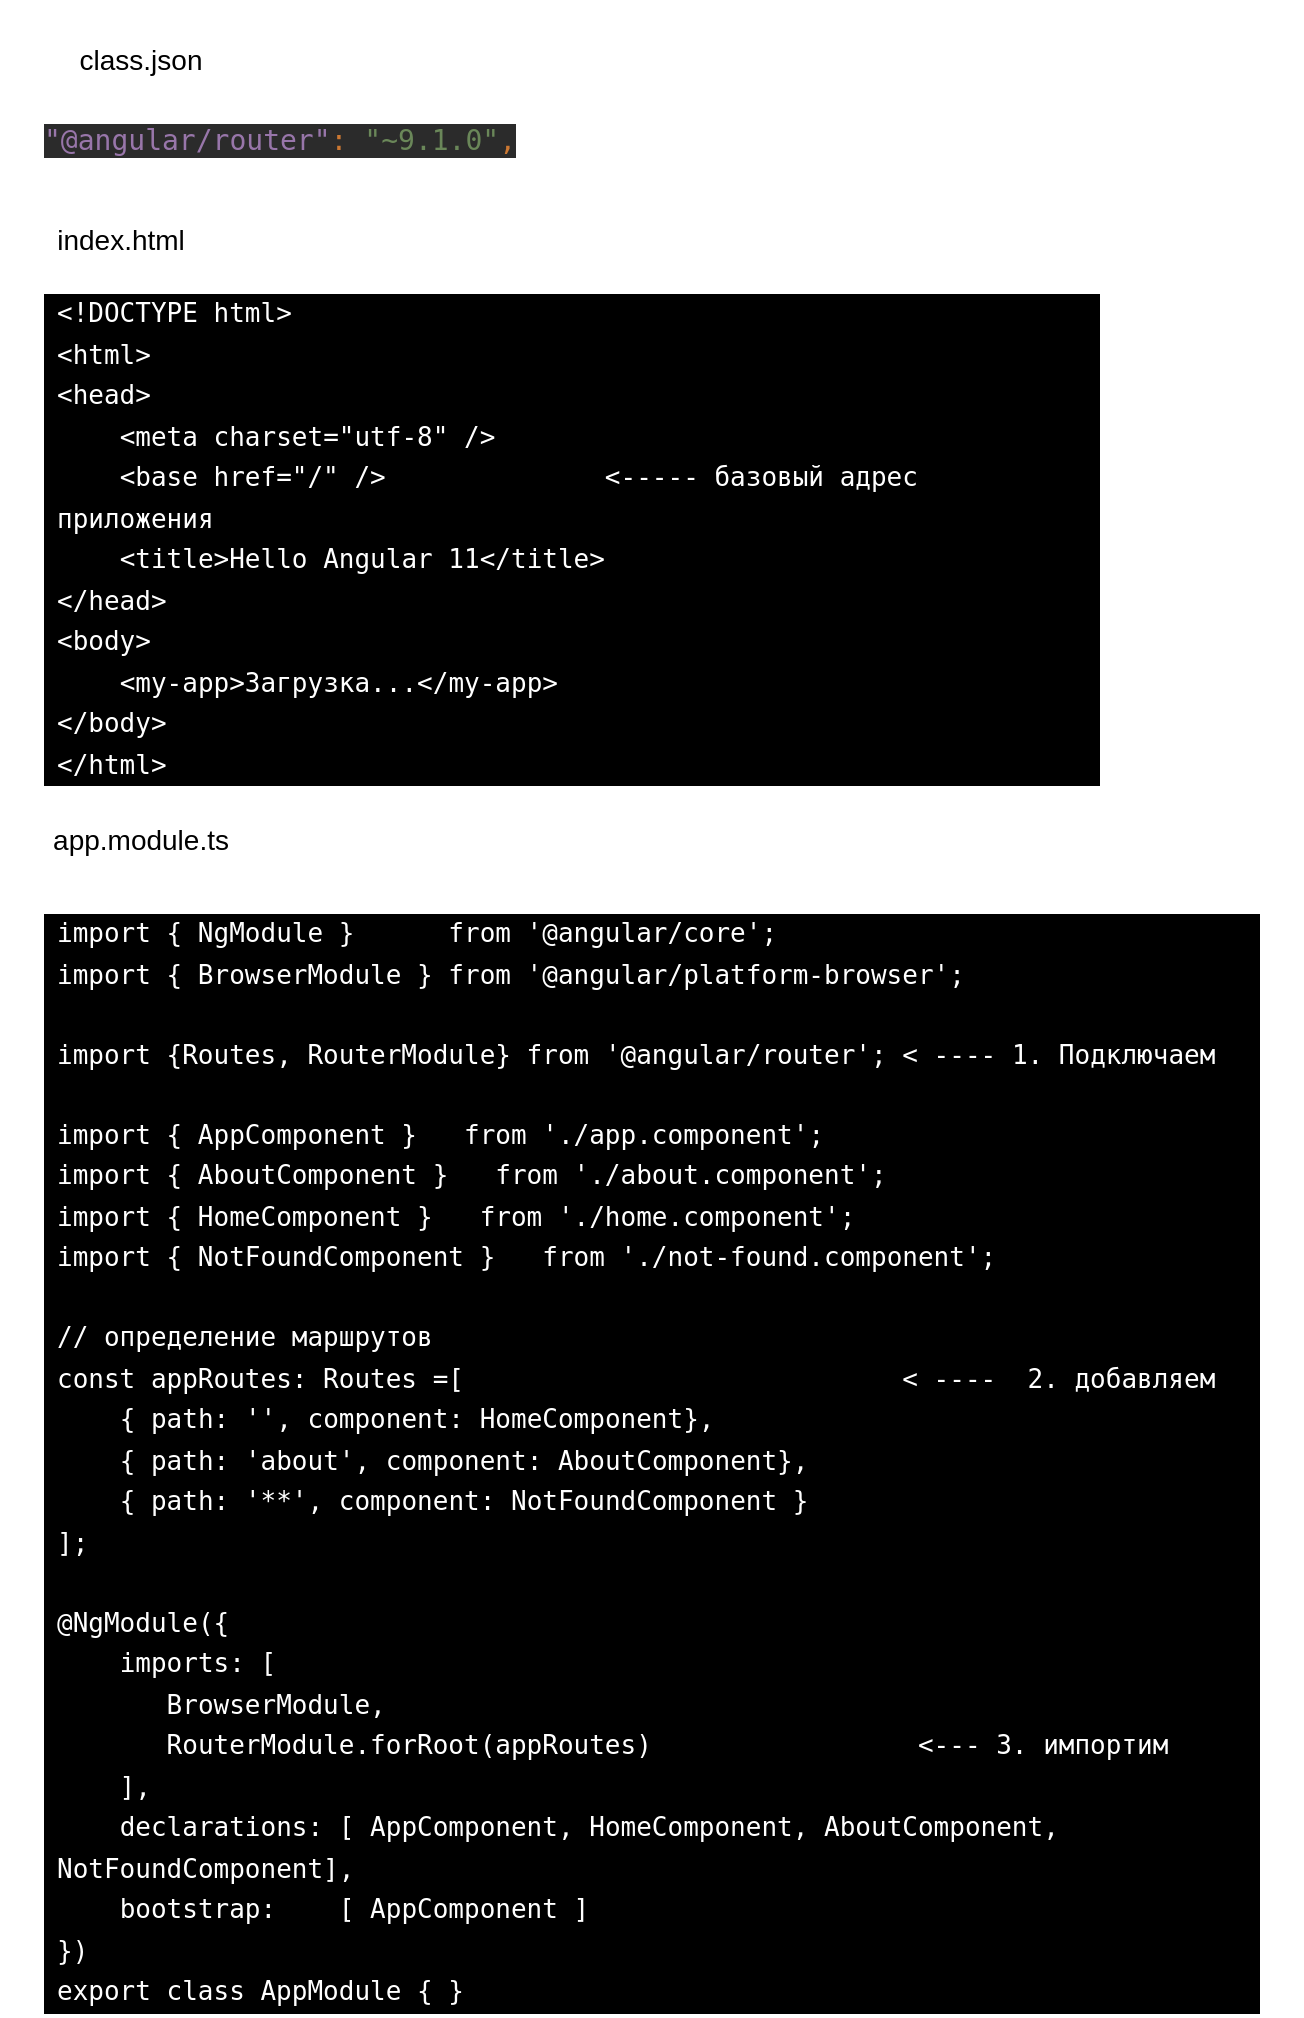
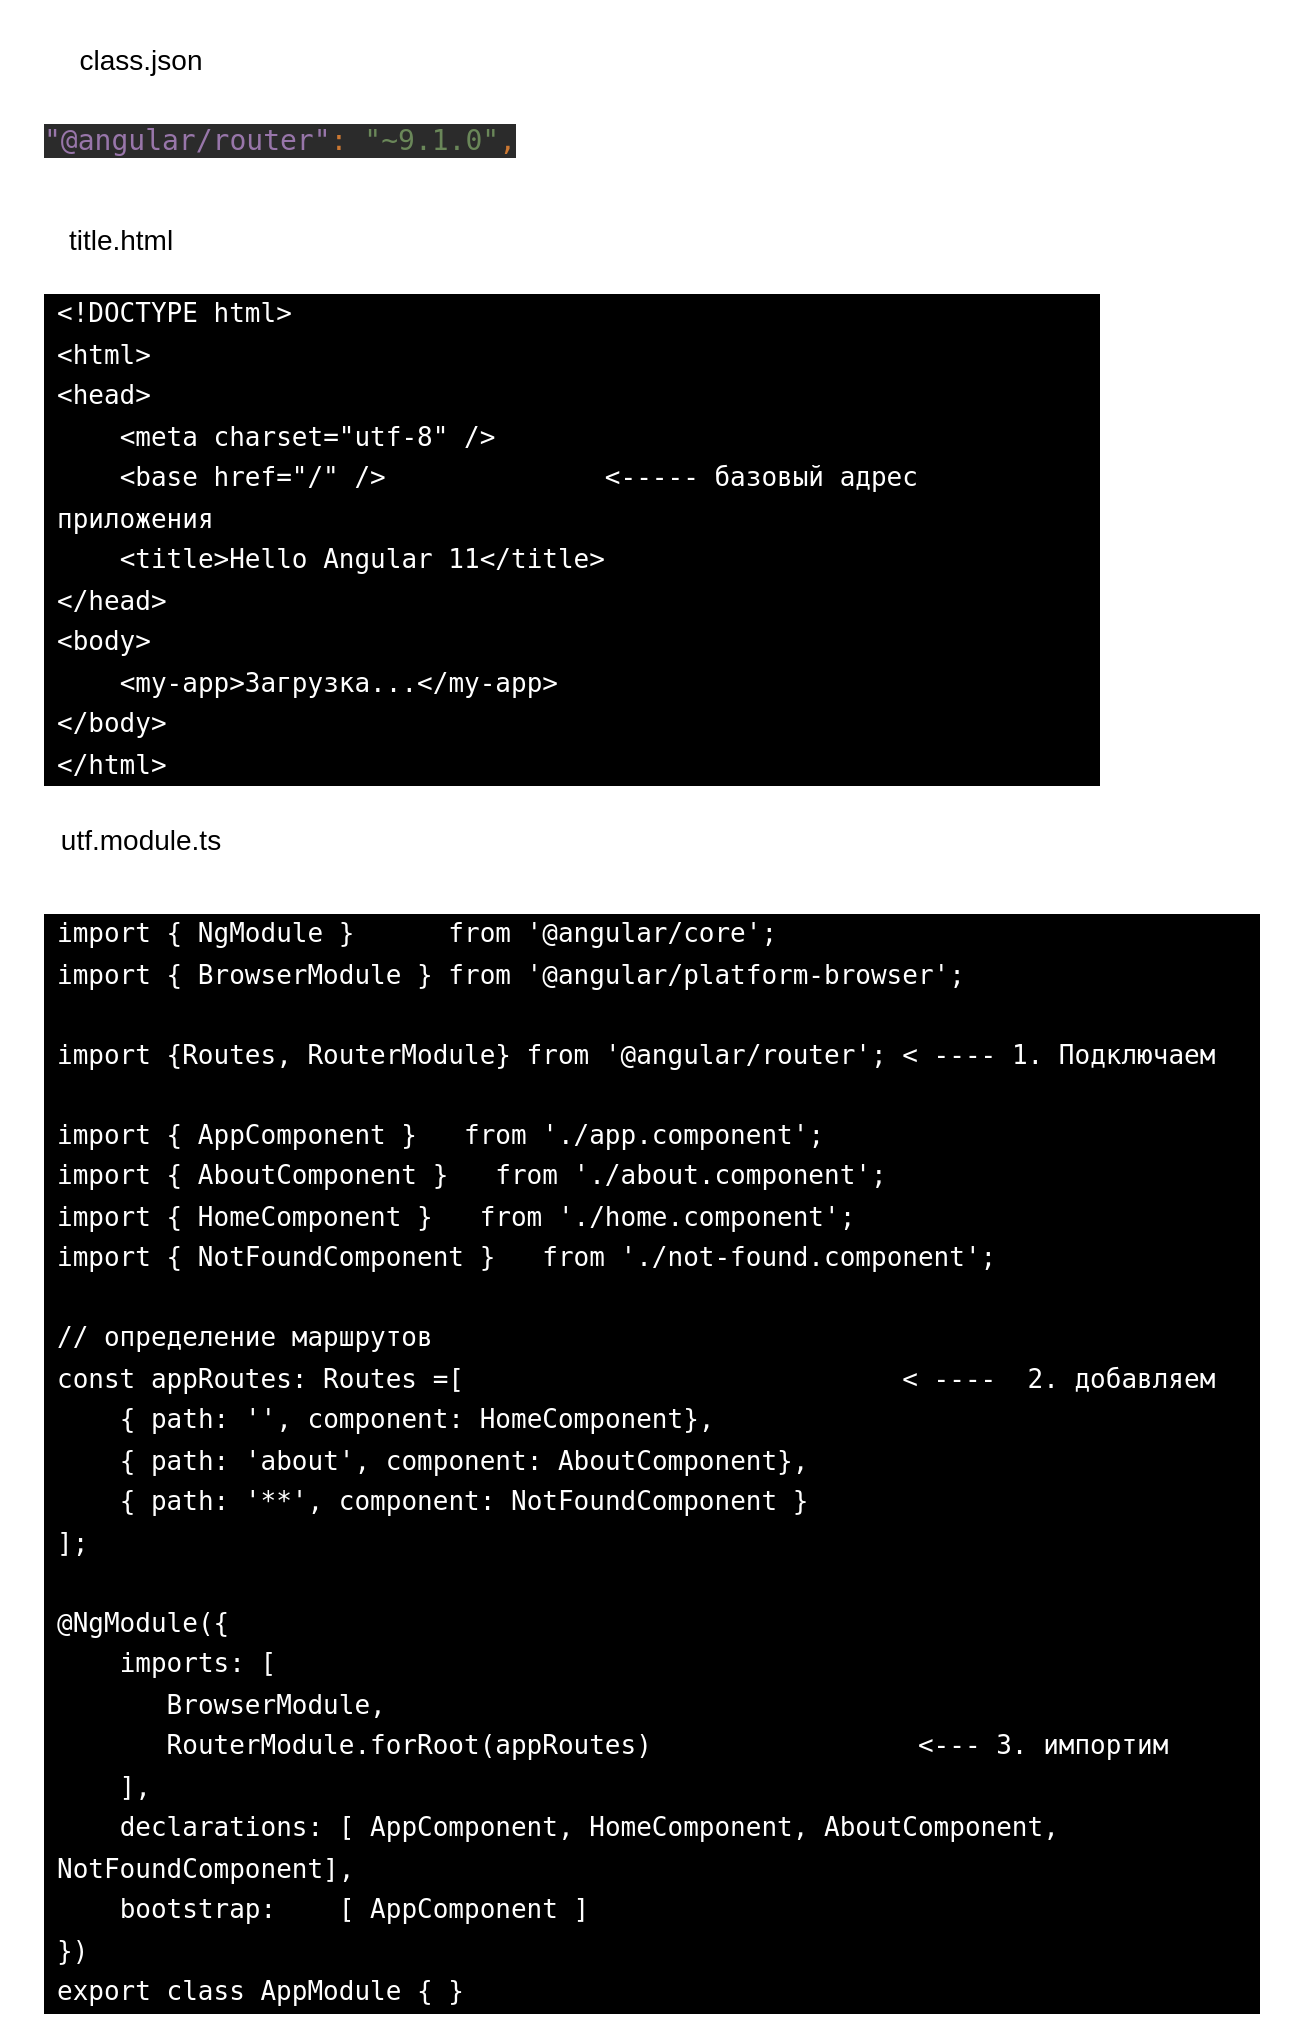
- <mxCell id="4" value="index.html" style="text;html=1;align=center;verticalAlign=middle;resizable=0;points=[];autosize=1;fontSize=14;" parent="1" vertex="1"><mxGeometry x="20" y="110" width="80" height="20" as="geometry" /></mxCell>
+ <mxCell id="4" value="title.html" style="text;html=1;align=center;verticalAlign=middle;resizable=0;points=[];autosize=1;fontSize=14;" parent="1" vertex="1"><mxGeometry x="20" y="110" width="80" height="20" as="geometry" /></mxCell>
- <mxCell id="7" value="app.module.ts" style="text;html=1;align=center;verticalAlign=middle;resizable=0;points=[];autosize=1;fontSize=14;" parent="1" vertex="1"><mxGeometry x="20" y="410" width="100" height="20" as="geometry" /></mxCell>
+ <mxCell id="7" value="utf.module.ts" style="text;html=1;align=center;verticalAlign=middle;resizable=0;points=[];autosize=1;fontSize=14;" parent="1" vertex="1"><mxGeometry x="20" y="410" width="100" height="20" as="geometry" /></mxCell>
